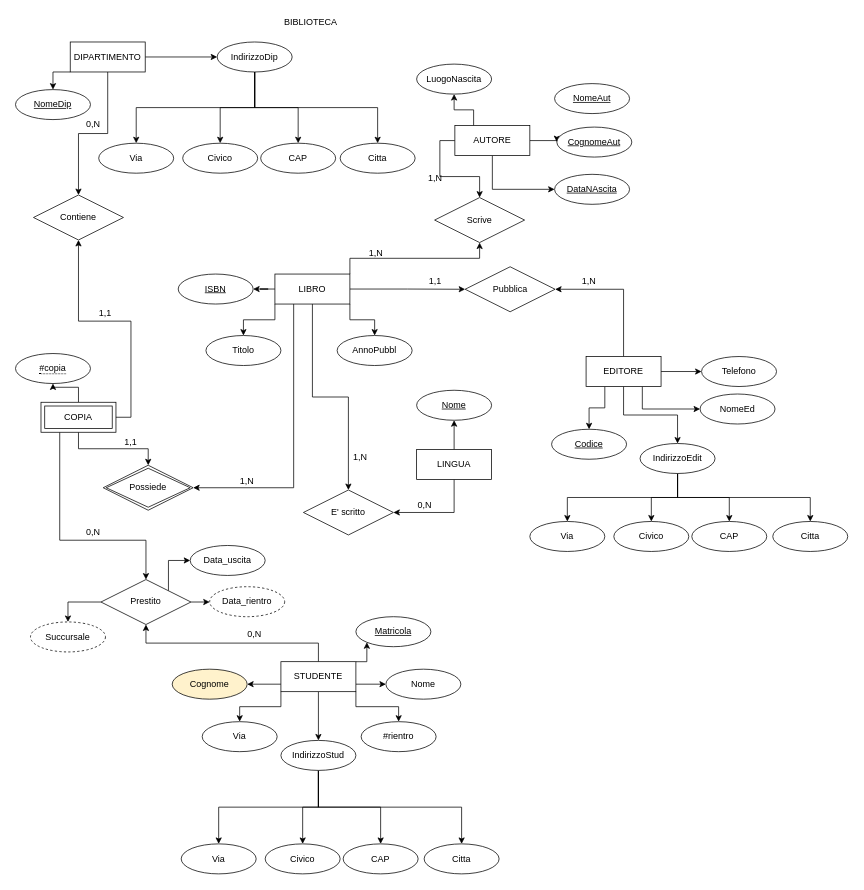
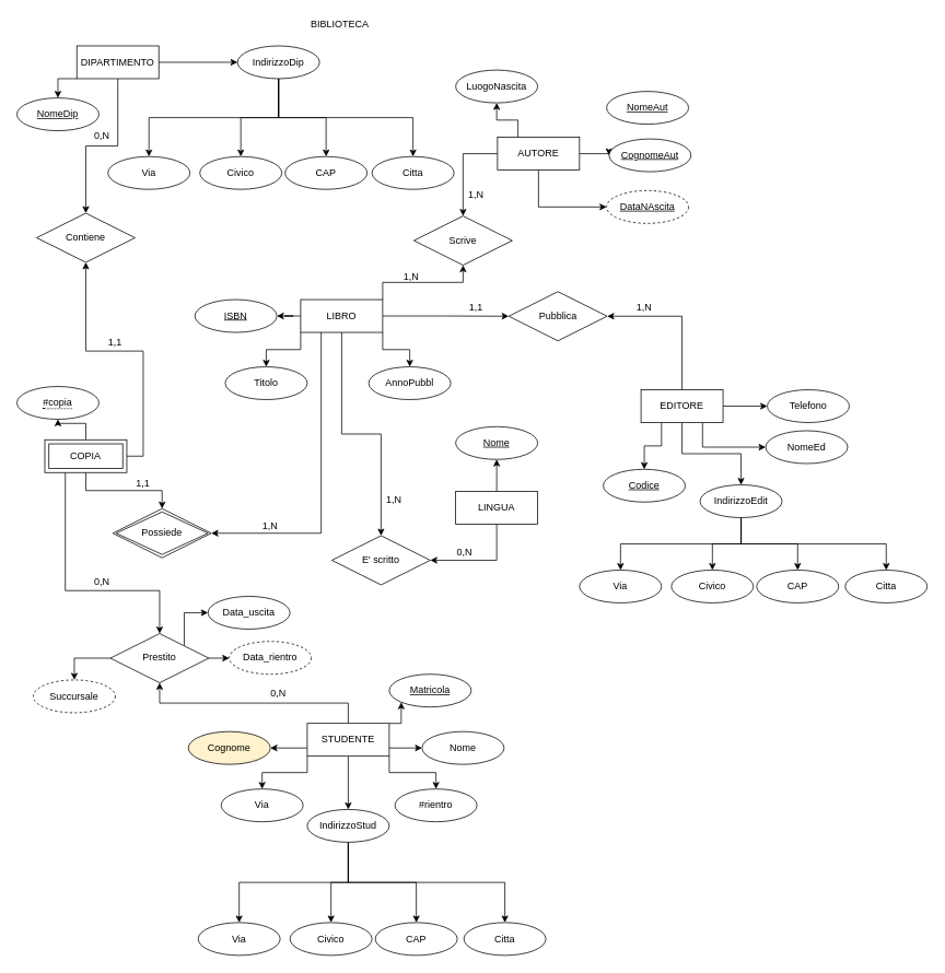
- <mxCell id="46" value="DataNAscita" style="ellipse;whiteSpace=wrap;html=1;align=center;fontStyle=4;" parent="1" vertex="1"><mxGeometry x="739" y="232" width="100" height="40" as="geometry" /></mxCell>
+ <mxCell id="46" value="DataNAscita" style="ellipse;whiteSpace=wrap;html=1;align=center;fontStyle=4;dashed=1;" parent="1" vertex="1"><mxGeometry x="739" y="232" width="100" height="40" as="geometry" /></mxCell>
- <mxCell id="89" value="Scrive" style="shape=rhombus;perimeter=rhombusPerimeter;whiteSpace=wrap;html=1;align=center;" parent="1" vertex="1"><mxGeometry x="579" y="263" width="120" height="60" as="geometry" /></mxCell>
+ <mxCell id="89" value="Scrive" style="shape=rhombus;perimeter=rhombusPerimeter;whiteSpace=wrap;html=1;align=center;" parent="1" vertex="1"><mxGeometry x="504" y="263" width="120" height="60" as="geometry" /></mxCell>
